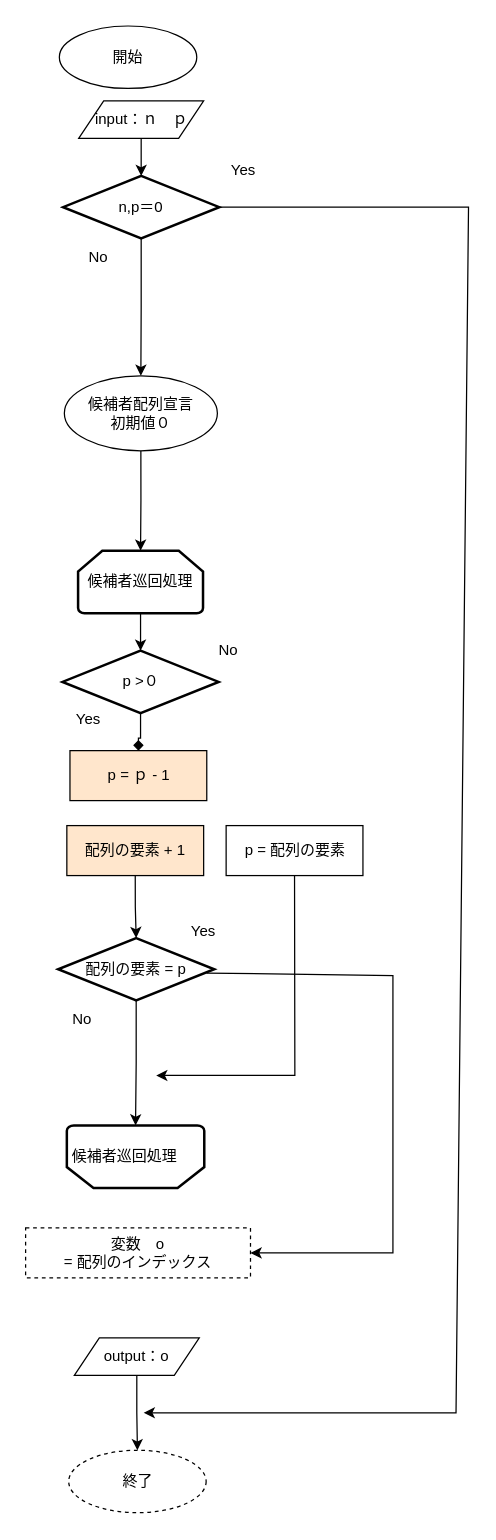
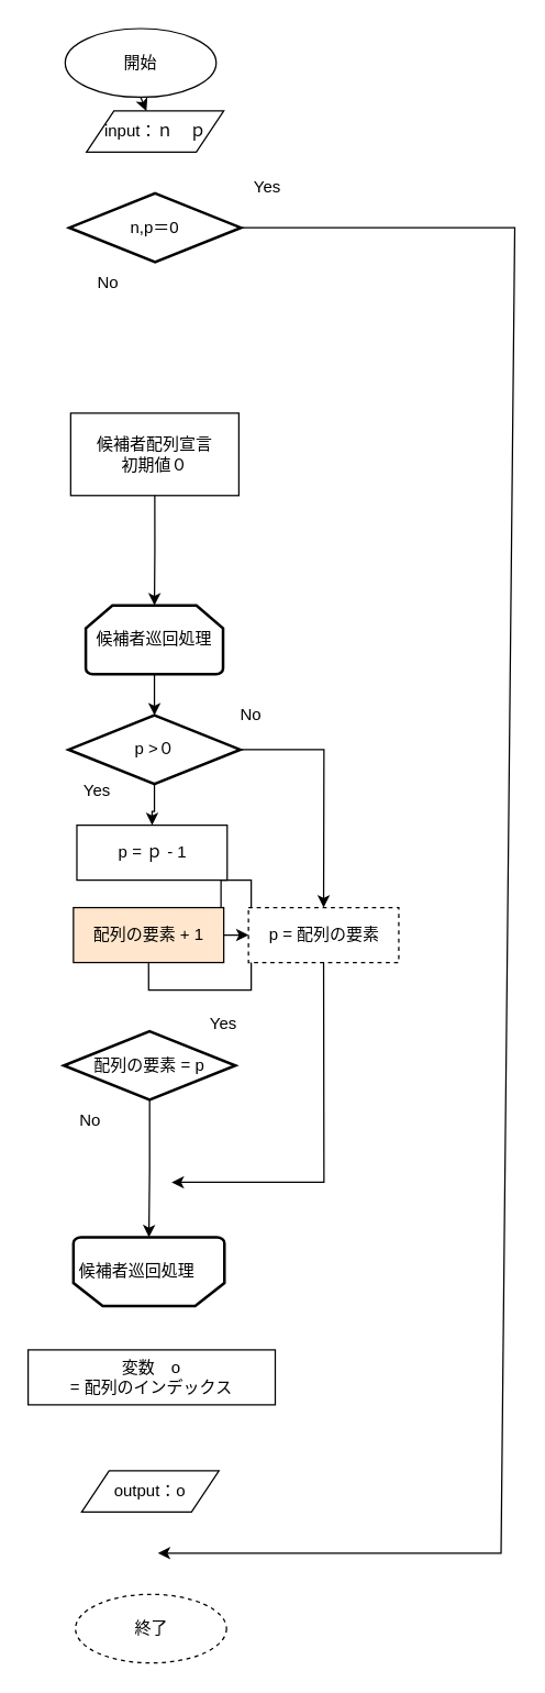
+ <mxCell id="15" value="" style="endArrow=classic;html=1;rounded=0;startArrow=none;exitX=0.5;exitY=1;exitDx=0;exitDy=0;" parent="1" source="2" target="5" edge="1"><mxGeometry width="50" height="50" relative="1" as="geometry"><mxPoint x="387.5" y="400" as="sourcePoint" /><mxPoint x="327.5" y="250" as="targetPoint" /></mxGeometry></mxCell>
- <mxCell id="4" style="edgeStyle=orthogonalEdgeStyle;rounded=0;orthogonalLoop=1;jettySize=auto;html=1;exitX=0.5;exitY=1;exitDx=0;exitDy=0;entryX=0.5;entryY=0;entryDx=0;entryDy=0;entryPerimeter=0;" parent="1" source="5" target="9" edge="1"><mxGeometry relative="1" as="geometry" /></mxCell>
- <mxCell id="8" style="edgeStyle=orthogonalEdgeStyle;rounded=0;orthogonalLoop=1;jettySize=auto;html=1;exitX=0.5;exitY=1;exitDx=0;exitDy=0;exitPerimeter=0;entryX=0.5;entryY=0;entryDx=0;entryDy=0;" parent="1" source="9" target="14" edge="1"><mxGeometry relative="1" as="geometry"><mxPoint x="112" y="230" as="targetPoint" /></mxGeometry></mxCell>
- <mxCell id="14" value="候補者配列宣言&lt;br&gt;初期値０" style="ellipse;whiteSpace=wrap;html=1;" parent="1" vertex="1"><mxGeometry x="51" y="300" width="122.5" height="60" as="geometry" /></mxCell>
+ <mxCell id="14" value="候補者配列宣言&lt;br&gt;初期値０" style="rounded=0;whiteSpace=wrap;html=1;" parent="1" vertex="1"><mxGeometry x="51" y="300" width="122.5" height="60" as="geometry" /></mxCell>
+ <mxCell id="29" value="" style="endArrow=classic;html=1;rounded=0;exitX=1;exitY=0.5;exitDx=0;exitDy=0;exitPerimeter=0;entryX=0.5;entryY=0;entryDx=0;entryDy=0;" parent="1" source="23" target="30" edge="1"><mxGeometry width="50" height="50" relative="1" as="geometry"><mxPoint x="192" y="175" as="sourcePoint" /><mxPoint x="294.5" y="600" as="targetPoint" /><Array as="points"><mxPoint x="235.5" y="545" /></Array></mxGeometry></mxCell>
- <mxCell id="22" style="edgeStyle=orthogonalEdgeStyle;rounded=0;orthogonalLoop=1;jettySize=auto;html=1;exitX=0.5;exitY=1;exitDx=0;exitDy=0;exitPerimeter=0;endArrow=diamond;" parent="1" source="23" target="26" edge="1"><mxGeometry relative="1" as="geometry" /></mxCell>
+ <mxCell id="22" style="edgeStyle=orthogonalEdgeStyle;rounded=0;orthogonalLoop=1;jettySize=auto;html=1;exitX=0.5;exitY=1;exitDx=0;exitDy=0;exitPerimeter=0;" parent="1" source="23" target="26" edge="1"><mxGeometry relative="1" as="geometry" /></mxCell>
- <mxCell id="26" value="p = ｐ - 1" style="rounded=0;whiteSpace=wrap;html=1;fillColor=#ffe6cc;" parent="1" vertex="1"><mxGeometry x="55.5" y="600" width="109.5" height="40" as="geometry" /></mxCell>
+ <mxCell id="26" value="p = ｐ - 1" style="rounded=0;whiteSpace=wrap;html=1;" parent="1" vertex="1"><mxGeometry x="55.5" y="600" width="109.5" height="40" as="geometry" /></mxCell>
- <mxCell id="30" value="p = 配列の要素" style="rounded=0;whiteSpace=wrap;html=1;" parent="1" vertex="1"><mxGeometry x="180.5" y="660" width="109.5" height="40" as="geometry" /></mxCell>
+ <mxCell id="30" value="p = 配列の要素" style="rounded=0;whiteSpace=wrap;html=1;dashed=1;" parent="1" vertex="1"><mxGeometry x="180.5" y="660" width="109.5" height="40" as="geometry" /></mxCell>
- <mxCell id="27" style="edgeStyle=orthogonalEdgeStyle;rounded=0;orthogonalLoop=1;jettySize=auto;html=1;exitX=0.5;exitY=1;exitDx=0;exitDy=0;entryX=0.5;entryY=0;entryDx=0;entryDy=0;entryPerimeter=0;" parent="1" source="28" target="17" edge="1"><mxGeometry relative="1" as="geometry" /></mxCell>
+ <mxCell id="27" style="edgeStyle=orthogonalEdgeStyle;rounded=0;orthogonalLoop=1;jettySize=auto;html=1;exitX=0.5;exitY=1;exitDx=0;exitDy=0;" parent="1" source="28" target="30" edge="1"><mxGeometry relative="1" as="geometry" /></mxCell>
- <mxCell id="34" value="" style="endArrow=classic;html=1;rounded=0;entryX=1;entryY=0.5;entryDx=0;entryDy=0;exitX=0.95;exitY=0.56;exitDx=0;exitDy=0;exitPerimeter=0;" parent="1" source="17" target="35" edge="1"><mxGeometry width="50" height="50" relative="1" as="geometry"><mxPoint x="184" y="780" as="sourcePoint" /><mxPoint x="144" y="1085" as="targetPoint" /><Array as="points"><mxPoint x="314" y="780" /><mxPoint x="314" y="1002" /></Array></mxGeometry></mxCell>
- <mxCell id="35" value="変数　o&lt;br&gt;= 配列のインデックス" style="rounded=0;whiteSpace=wrap;html=1;dashed=1;" parent="1" vertex="1"><mxGeometry x="20" y="982" width="180" height="40" as="geometry" /></mxCell>
+ <mxCell id="35" value="変数　o&lt;br&gt;= 配列のインデックス" style="rounded=0;whiteSpace=wrap;html=1;" parent="1" vertex="1"><mxGeometry x="20" y="982" width="180" height="40" as="geometry" /></mxCell>
- <mxCell id="6" style="edgeStyle=orthogonalEdgeStyle;rounded=0;orthogonalLoop=1;jettySize=auto;html=1;exitX=0.5;exitY=1;exitDx=0;exitDy=0;entryX=0.5;entryY=0;entryDx=0;entryDy=0;" parent="1" source="7" target="3" edge="1"><mxGeometry relative="1" as="geometry" /></mxCell>
